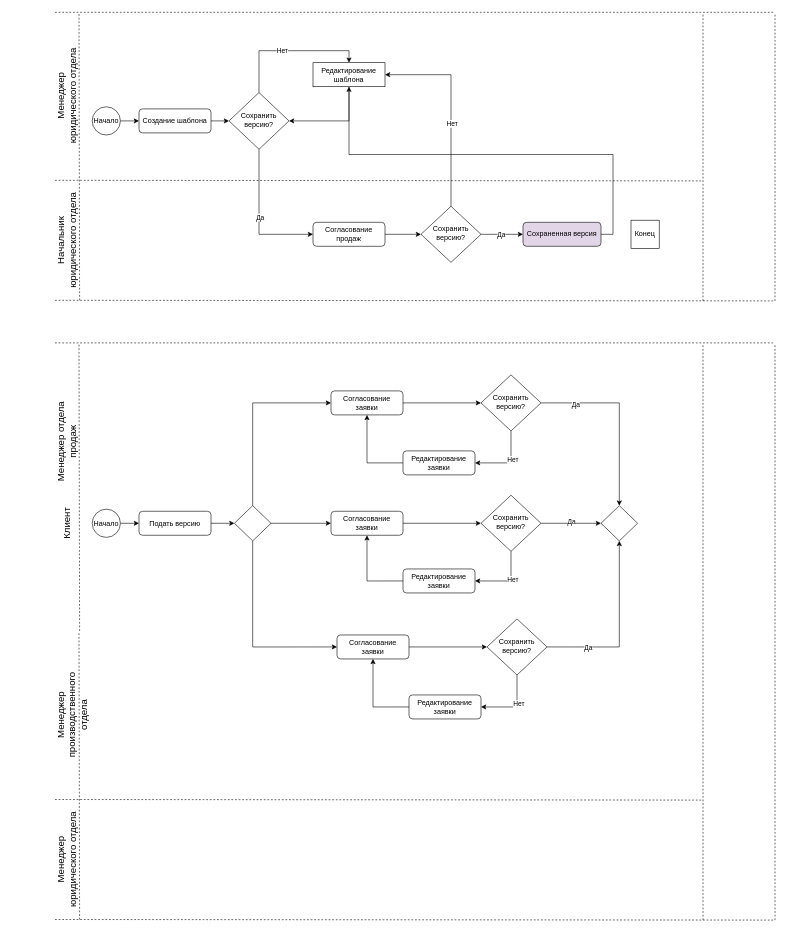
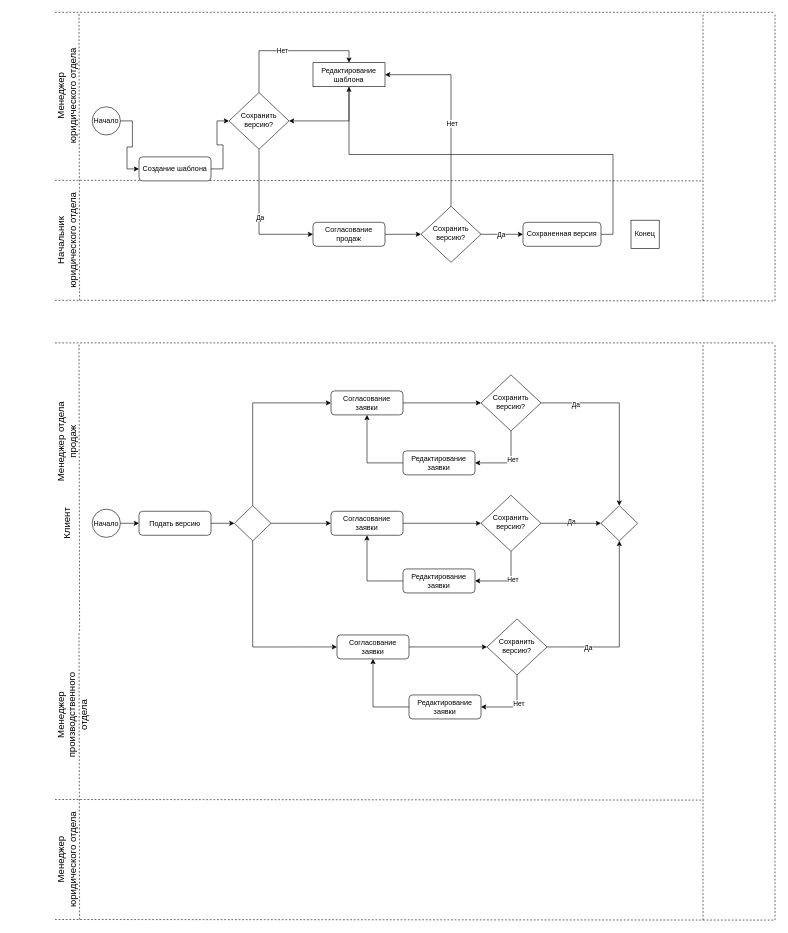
- <mxCell id="11" value="Создание шаблона" style="rounded=1;whiteSpace=wrap;html=1;fontSize=12;glass=0;strokeWidth=1;shadow=0;" vertex="1" parent="1"><mxGeometry x="231" y="181" width="120" height="40" as="geometry" /></mxCell>
+ <mxCell id="11" value="Создание шаблона" style="rounded=1;whiteSpace=wrap;html=1;fontSize=12;glass=0;strokeWidth=1;shadow=0;" vertex="1" parent="1"><mxGeometry x="231" y="261" width="120" height="40" as="geometry" /></mxCell>
- <mxCell id="27" value="Сохраненная версия" style="rounded=1;whiteSpace=wrap;html=1;fontSize=12;glass=0;strokeWidth=1;shadow=0;fillColor=#e1d5e7;" vertex="1" parent="1"><mxGeometry x="871" y="370" width="130" height="40" as="geometry" /></mxCell>
+ <mxCell id="27" value="Сохраненная версия" style="rounded=1;whiteSpace=wrap;html=1;fontSize=12;glass=0;strokeWidth=1;shadow=0;" vertex="1" parent="1"><mxGeometry x="871" y="370" width="130" height="40" as="geometry" /></mxCell>
